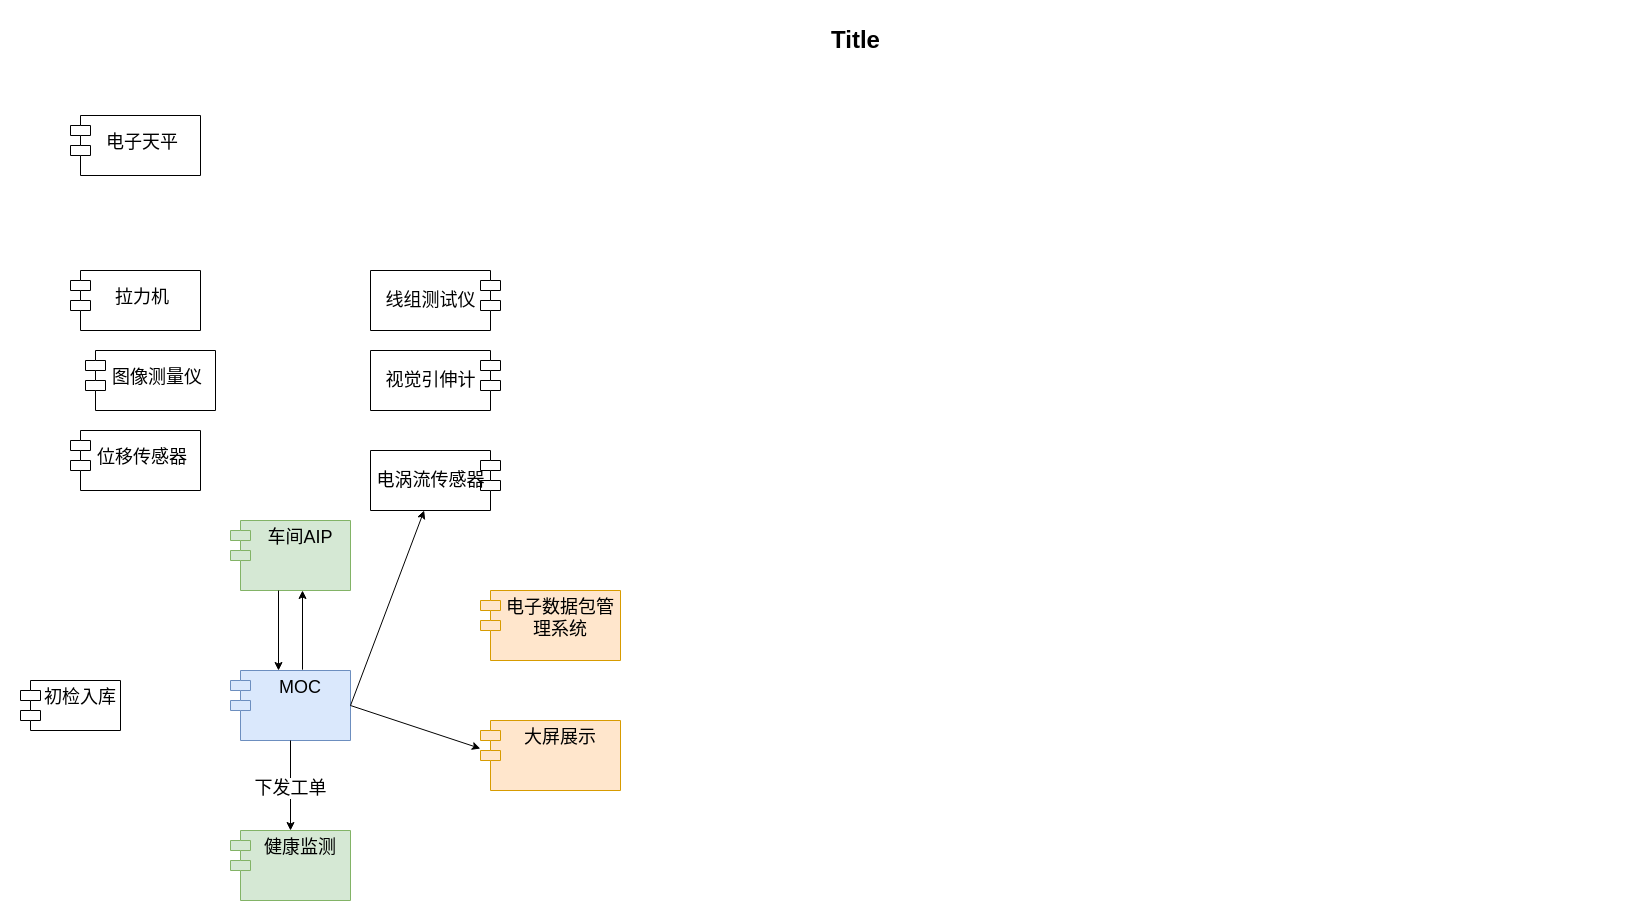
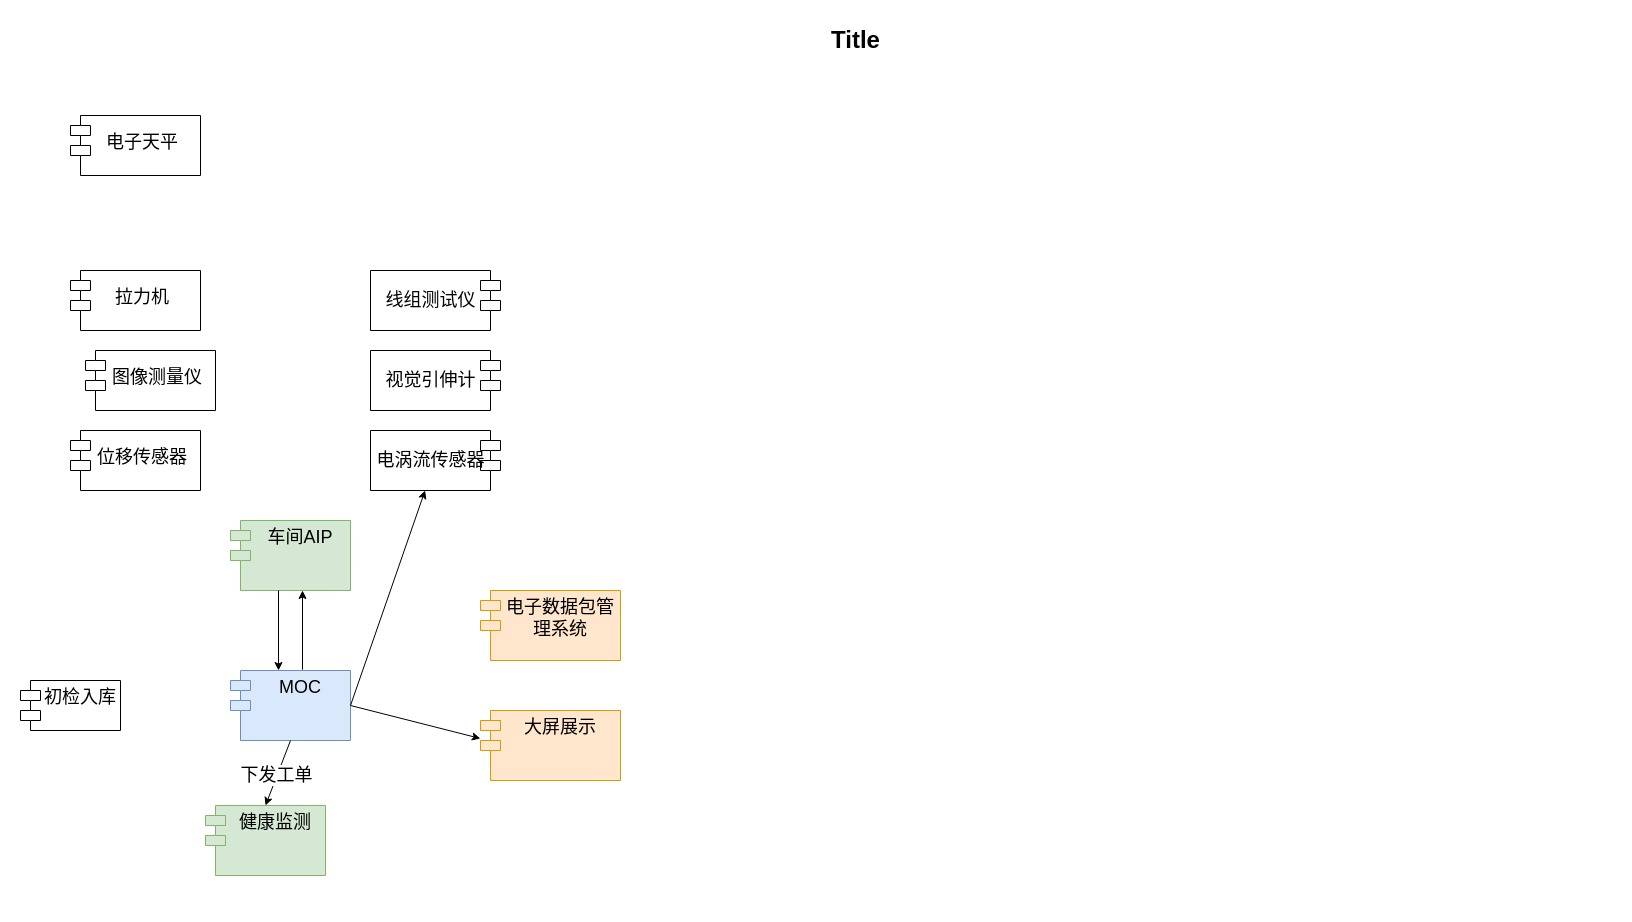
- <mxCell id="21" value="电涡流传感器" style="shape=module;align=left;spacingLeft=-9;align=center;verticalAlign=middle;whiteSpace=wrap;html=1;fontSize=18;direction=east;flipH=1;textDirection=rtl;labelPosition=center;verticalLabelPosition=middle;labelBackgroundColor=none;labelBorderColor=none;" vertex="1" parent="1"><mxGeometry x="370" y="450" width="130" height="60" as="geometry" /></mxCell>
+ <mxCell id="21" value="电涡流传感器" style="shape=module;align=left;spacingLeft=-9;align=center;verticalAlign=middle;whiteSpace=wrap;html=1;fontSize=18;direction=east;flipH=1;textDirection=rtl;labelPosition=center;verticalLabelPosition=middle;labelBackgroundColor=none;labelBorderColor=none;" vertex="1" parent="1"><mxGeometry x="370" y="430" width="130" height="60" as="geometry" /></mxCell>
- <mxCell id="13" value="大屏展示" style="shape=module;align=left;spacingLeft=20;align=center;verticalAlign=top;whiteSpace=wrap;html=1;fillColor=#ffe6cc;strokeColor=#d79b00;fontSize=18;" vertex="1" parent="1"><mxGeometry x="480" y="720" width="140" height="70" as="geometry" /></mxCell>
+ <mxCell id="13" value="大屏展示" style="shape=module;align=left;spacingLeft=20;align=center;verticalAlign=top;whiteSpace=wrap;html=1;fillColor=#ffe6cc;strokeColor=#d79b00;fontSize=18;" vertex="1" parent="1"><mxGeometry x="480" y="710" width="140" height="70" as="geometry" /></mxCell>
- <mxCell id="7" value="健康监测" style="shape=module;align=left;spacingLeft=20;align=center;verticalAlign=top;whiteSpace=wrap;html=1;fillColor=#d5e8d4;strokeColor=#82b366;fontSize=18;" vertex="1" parent="1"><mxGeometry x="230" y="830" width="120" height="70" as="geometry" /></mxCell>
+ <mxCell id="7" value="健康监测" style="shape=module;align=left;spacingLeft=20;align=center;verticalAlign=top;whiteSpace=wrap;html=1;fillColor=#d5e8d4;strokeColor=#82b366;fontSize=18;" vertex="1" parent="1"><mxGeometry x="205" y="805" width="120" height="70" as="geometry" /></mxCell>
